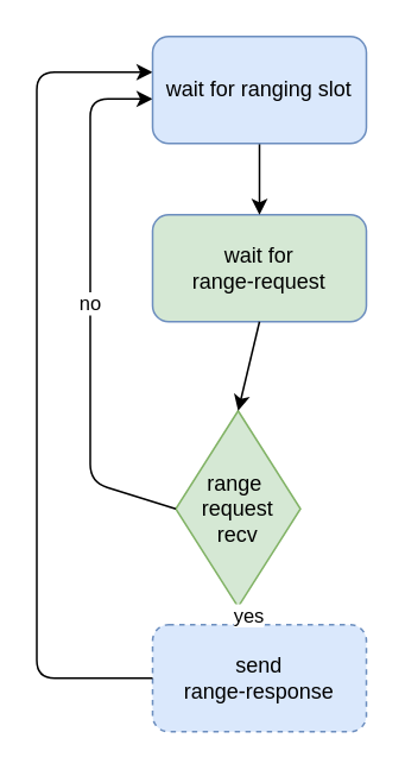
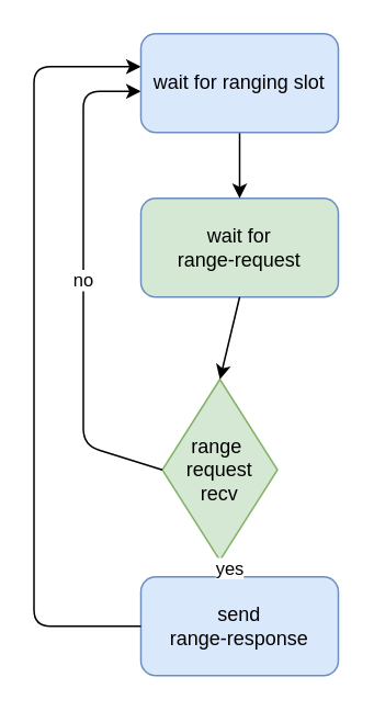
- <mxCell id="4" value="send&lt;br&gt;range-response" style="rounded=1;whiteSpace=wrap;html=1;fillColor=#dae8fc;strokeColor=#6c8ebf;dashed=1;" parent="1" vertex="1"><mxGeometry x="85" y="350" width="120" height="60" as="geometry" /></mxCell>
+ <mxCell id="4" value="send&lt;br&gt;range-response" style="rounded=1;whiteSpace=wrap;html=1;fillColor=#dae8fc;strokeColor=#6c8ebf;" parent="1" vertex="1"><mxGeometry x="85" y="350" width="120" height="60" as="geometry" /></mxCell>
